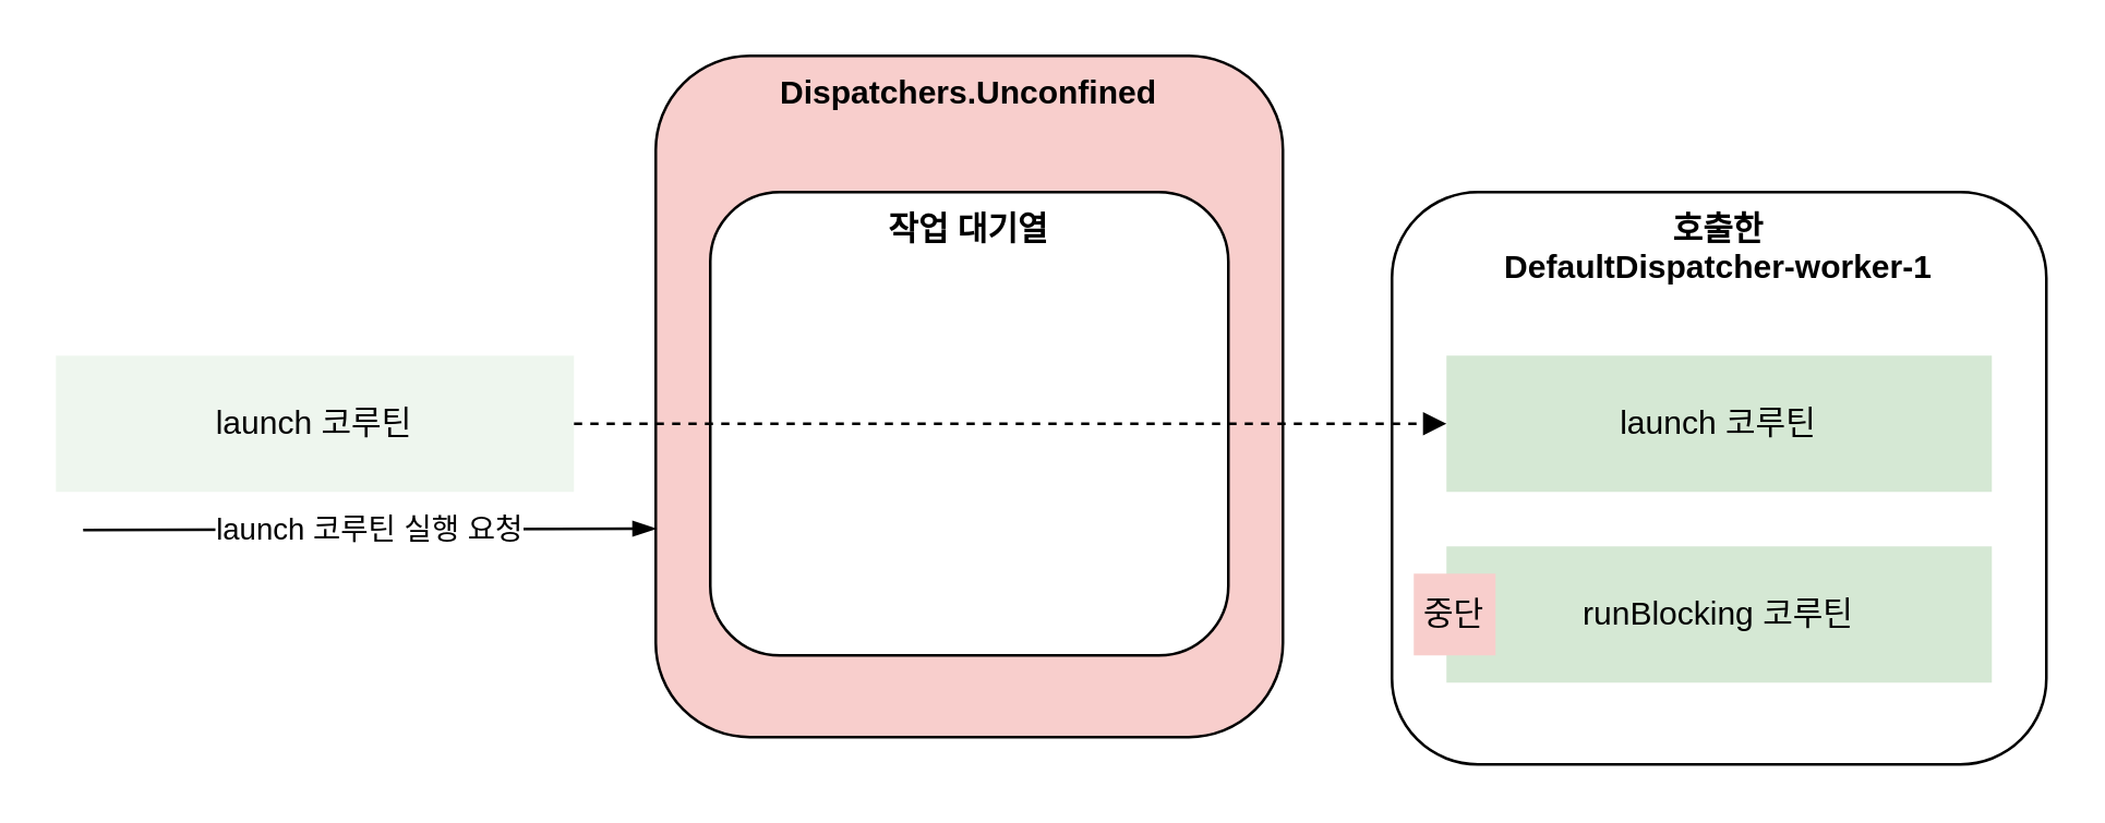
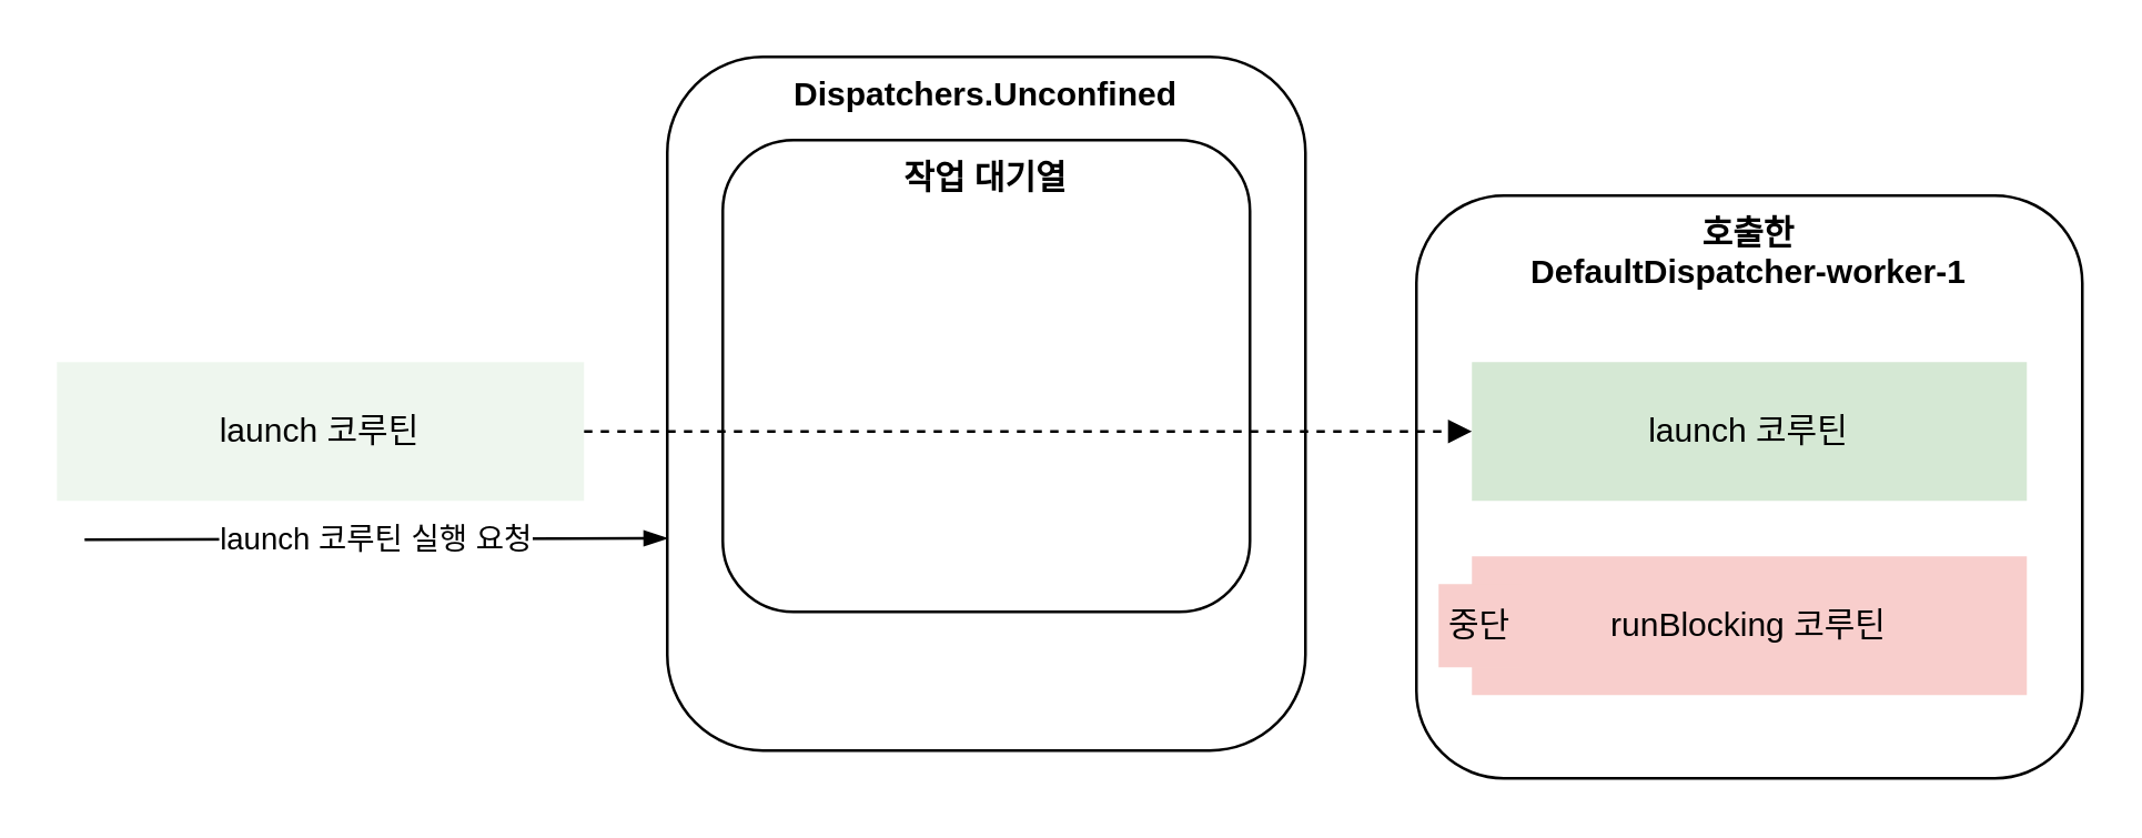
- <mxCell id="3" value="Dispatchers.Unconfined" style="rounded=1;whiteSpace=wrap;html=1;fontStyle=1;verticalAlign=top;fillColor=#f8cecc;" vertex="1" parent="1"><mxGeometry x="240" y="20" width="230" height="250" as="geometry" /></mxCell>
+ <mxCell id="3" value="Dispatchers.Unconfined" style="rounded=1;whiteSpace=wrap;html=1;fontStyle=1;verticalAlign=top;" vertex="1" parent="1"><mxGeometry x="240" y="20" width="230" height="250" as="geometry" /></mxCell>
- <mxCell id="4" value="작업 대기열" style="rounded=1;whiteSpace=wrap;html=1;fontStyle=1;verticalAlign=top;" vertex="1" parent="1"><mxGeometry x="260" y="70" width="190" height="170" as="geometry" /></mxCell>
+ <mxCell id="4" value="작업 대기열" style="rounded=1;whiteSpace=wrap;html=1;fontStyle=1;verticalAlign=top;" vertex="1" parent="1"><mxGeometry x="260" y="50" width="190" height="170" as="geometry" /></mxCell>
- <mxCell id="6" value="runBlocking 코루틴" style="rounded=0;whiteSpace=wrap;html=1;fillColor=#d5e8d4;strokeColor=none;" vertex="1" parent="1"><mxGeometry x="530" y="200" width="200" height="50" as="geometry" /></mxCell>
+ <mxCell id="6" value="runBlocking 코루틴" style="rounded=0;whiteSpace=wrap;html=1;fillColor=#f8cecc;strokeColor=none;" vertex="1" parent="1"><mxGeometry x="530" y="200" width="200" height="50" as="geometry" /></mxCell>
